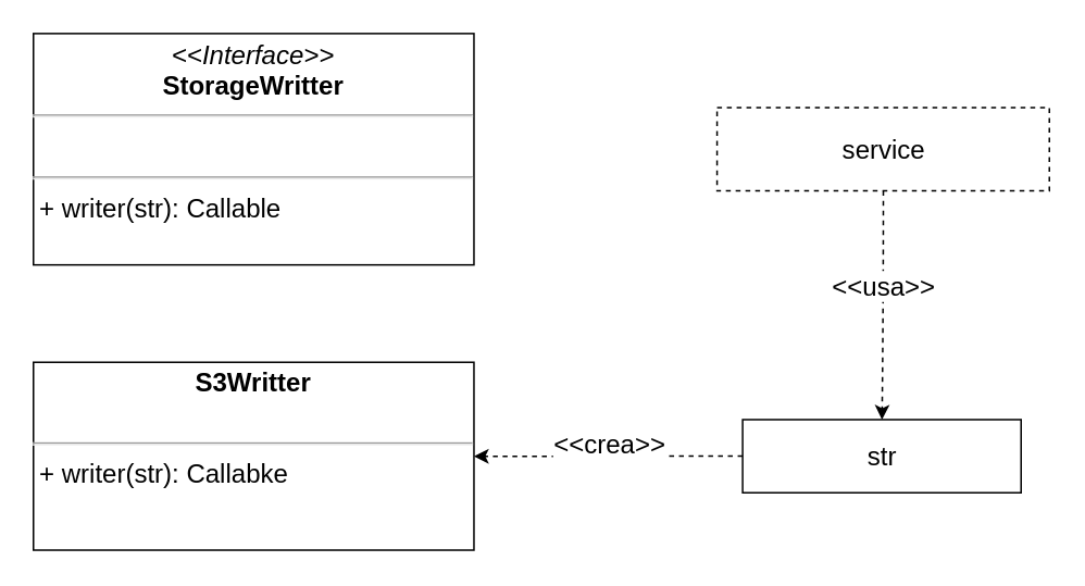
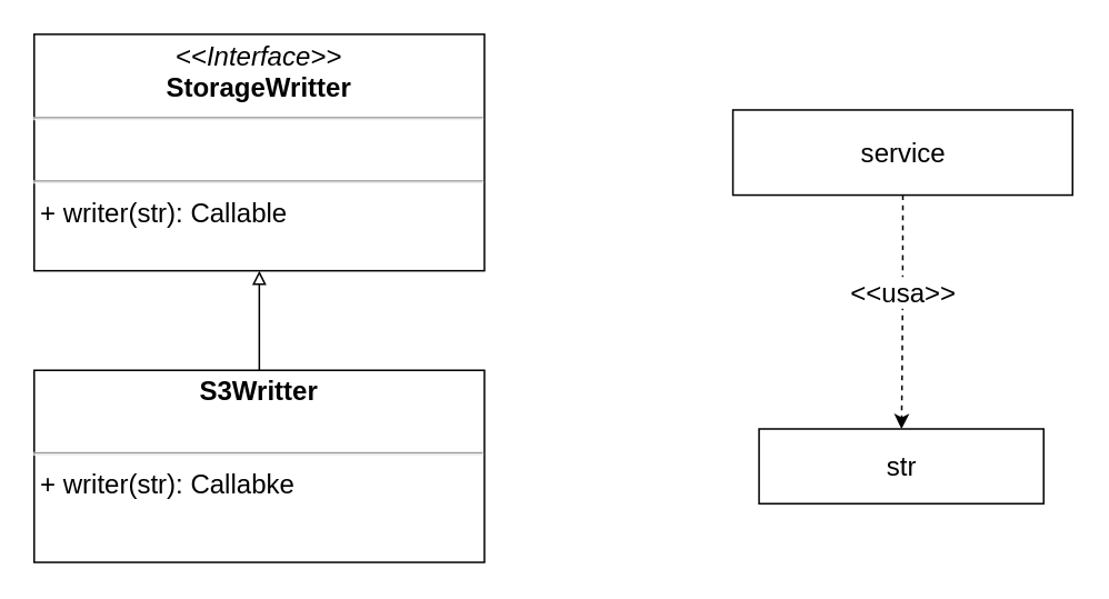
- <mxCell id="3" value="service" style="html=1;fontSize=16;dashed=1;" vertex="1" parent="1"><mxGeometry x="439" y="65.368" width="203.67" height="51.039" as="geometry" /></mxCell>
+ <mxCell id="3" value="service" style="html=1;fontSize=16;" vertex="1" parent="1"><mxGeometry x="439" y="65.368" width="203.67" height="51.039" as="geometry" /></mxCell>
+ <mxCell id="4" style="edgeStyle=orthogonalEdgeStyle;curved=1;html=1;fontSize=16;endArrow=block;endFill=0;" edge="1" source="10" target="2" parent="1"><mxGeometry relative="1" as="geometry" /></mxCell>
- <mxCell id="7" style="edgeStyle=orthogonalEdgeStyle;curved=1;html=1;dashed=1;fontSize=16;endArrow=classic;endFill=1;" edge="1" source="9" target="10" parent="1"><mxGeometry relative="1" as="geometry" /></mxCell>
- <mxCell id="8" value="&amp;lt;&amp;lt;crea&amp;gt;&amp;gt;" style="edgeLabel;html=1;align=center;verticalAlign=middle;resizable=0;points=[];fontSize=16;" vertex="1" connectable="0" parent="7"><mxGeometry x="-0.309" y="-4" relative="1" as="geometry"><mxPoint x="-25" y="-4" as="offset" /></mxGeometry></mxCell>
